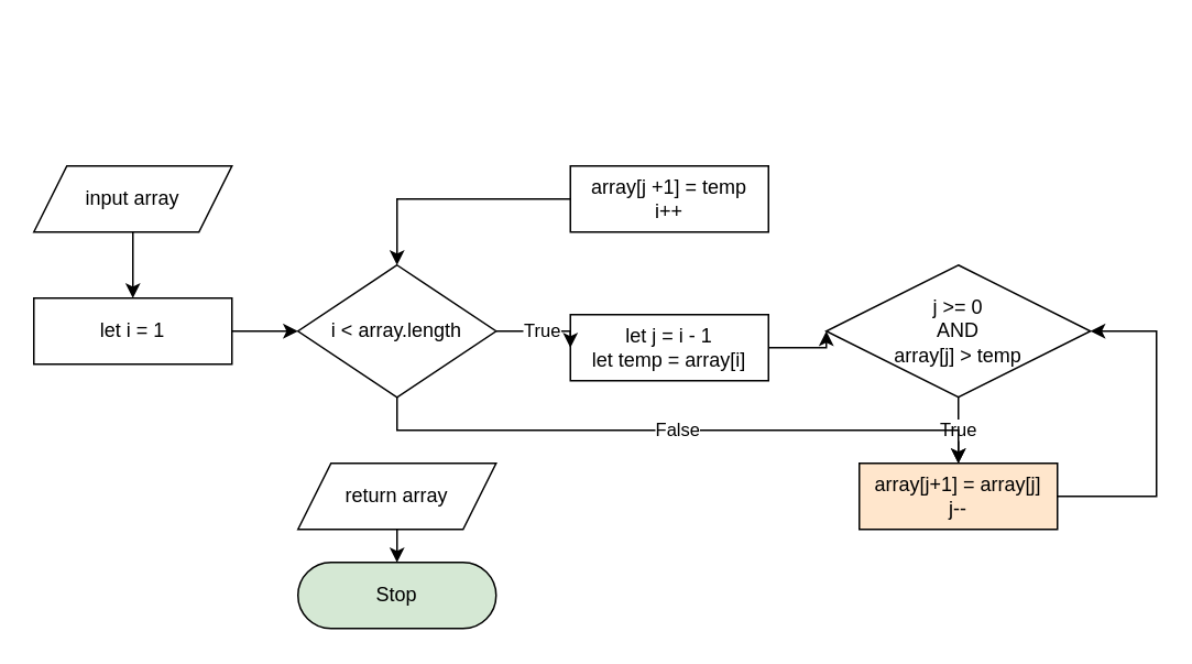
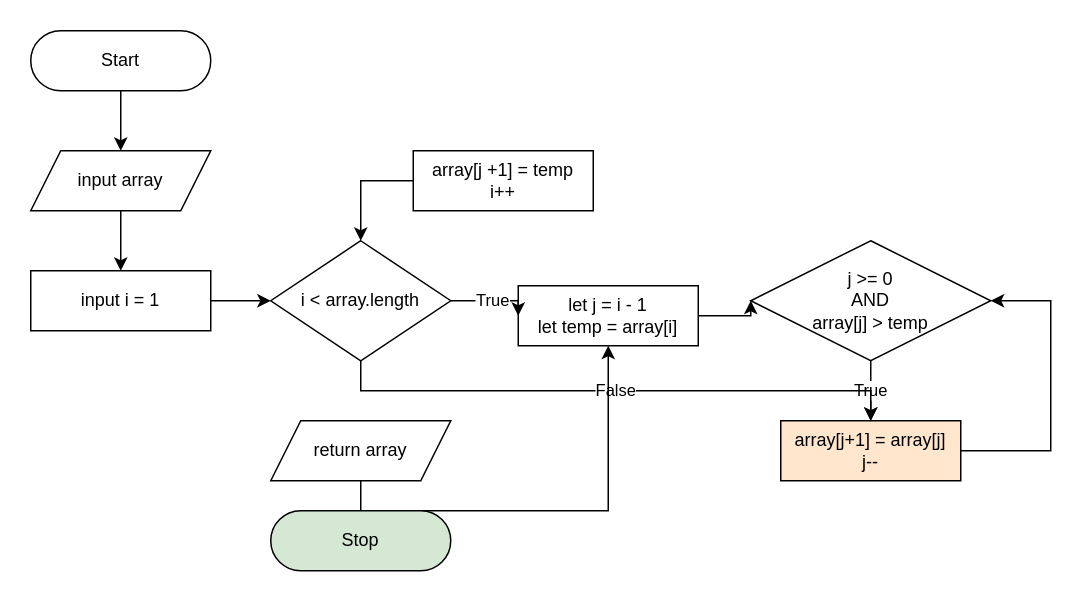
+ <mxCell id="3" value="Start" style="rounded=1;whiteSpace=wrap;html=1;arcSize=50;" parent="1" vertex="1"><mxGeometry x="20" y="20" width="120" height="40" as="geometry" /></mxCell>
+ <mxCell id="2" style="edgeStyle=orthogonalEdgeStyle;rounded=0;orthogonalLoop=1;jettySize=auto;html=1;exitX=0.5;exitY=1;exitDx=0;exitDy=0;entryX=0.5;entryY=0;entryDx=0;entryDy=0;" parent="1" source="3" target="9" edge="1"><mxGeometry relative="1" as="geometry" /></mxCell>
- <mxCell id="20" value="array[j +1] = temp&lt;br&gt;i++" style="rounded=0;whiteSpace=wrap;html=1;" parent="1" vertex="1"><mxGeometry x="345" y="100" width="120" height="40" as="geometry" /></mxCell>
+ <mxCell id="20" value="array[j +1] = temp&lt;br&gt;i++" style="rounded=0;whiteSpace=wrap;html=1;" parent="1" vertex="1"><mxGeometry x="275" y="100" width="120" height="40" as="geometry" /></mxCell>
- <mxCell id="5" value="let i = 1" style="rounded=0;whiteSpace=wrap;html=1;" parent="1" vertex="1"><mxGeometry x="20" y="180" width="120" height="40" as="geometry" /></mxCell>
+ <mxCell id="5" value="input i = 1" style="rounded=0;whiteSpace=wrap;html=1;" parent="1" vertex="1"><mxGeometry x="20" y="180" width="120" height="40" as="geometry" /></mxCell>
- <mxCell id="17" style="edgeStyle=orthogonalEdgeStyle;rounded=0;orthogonalLoop=1;jettySize=auto;html=1;exitX=0.5;exitY=1;exitDx=0;exitDy=0;entryX=0.5;entryY=0;entryDx=0;entryDy=0;" parent="1" source="18" target="21" edge="1"><mxGeometry relative="1" as="geometry" /></mxCell>
+ <mxCell id="17" style="edgeStyle=orthogonalEdgeStyle;rounded=0;orthogonalLoop=1;jettySize=auto;html=1;exitX=0.5;exitY=1;exitDx=0;exitDy=0;" parent="1" source="18" target="7" edge="1"><mxGeometry relative="1" as="geometry" /></mxCell>
